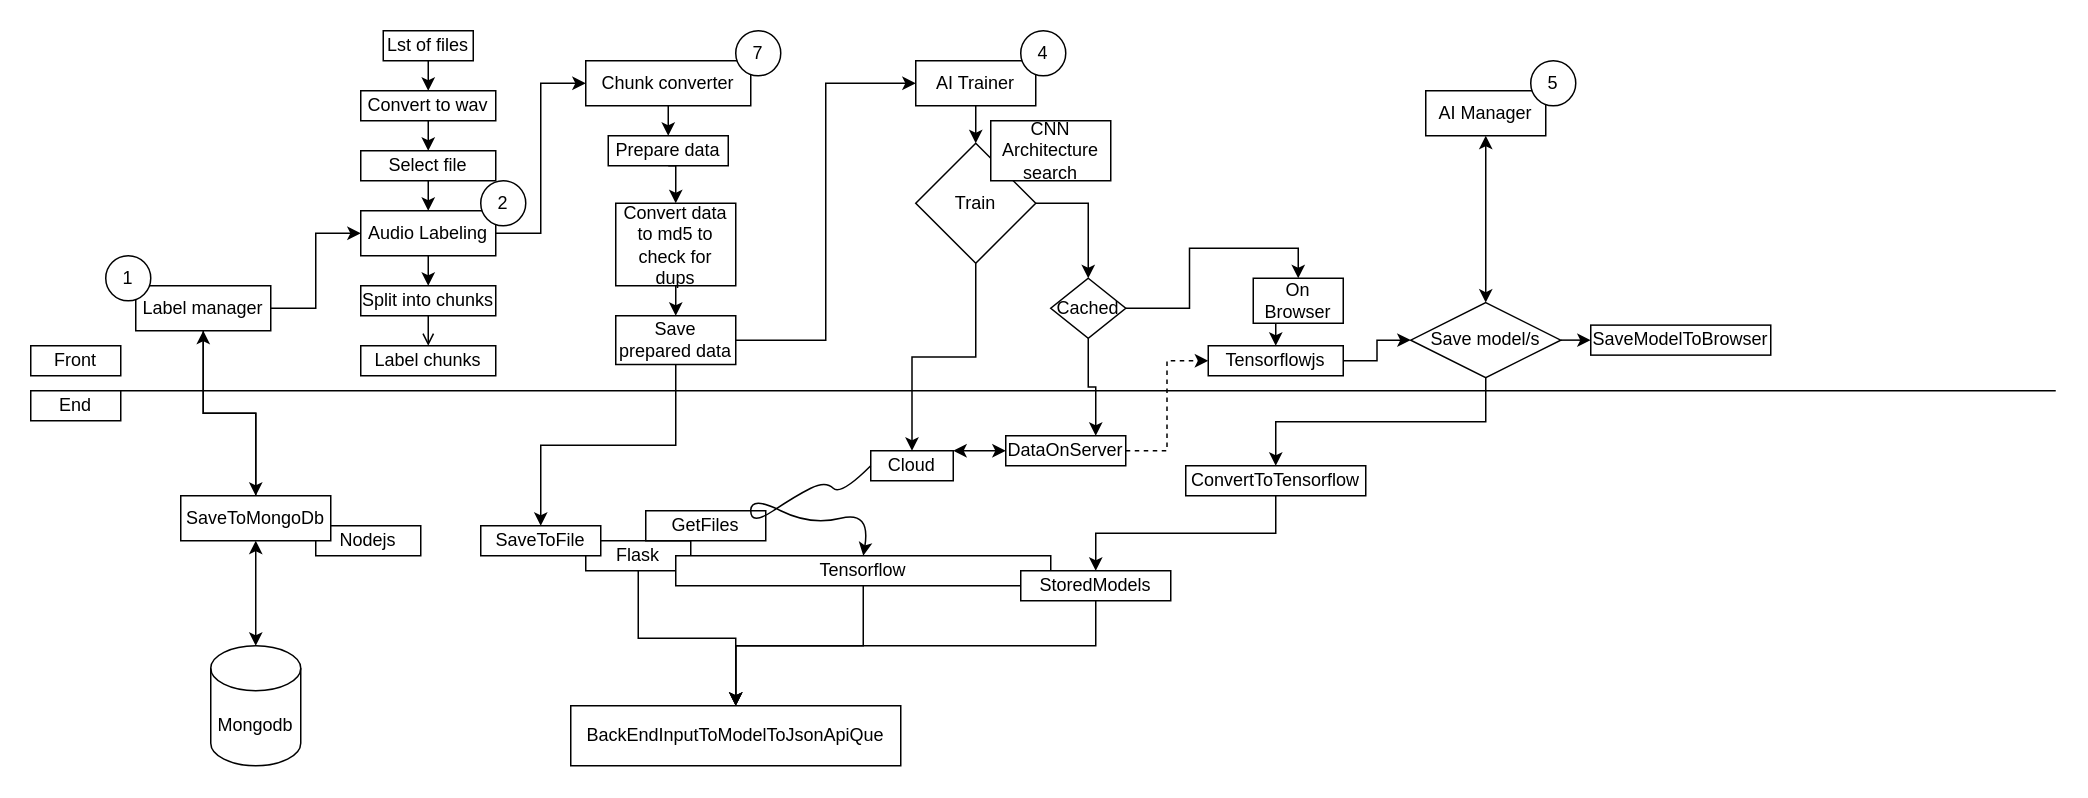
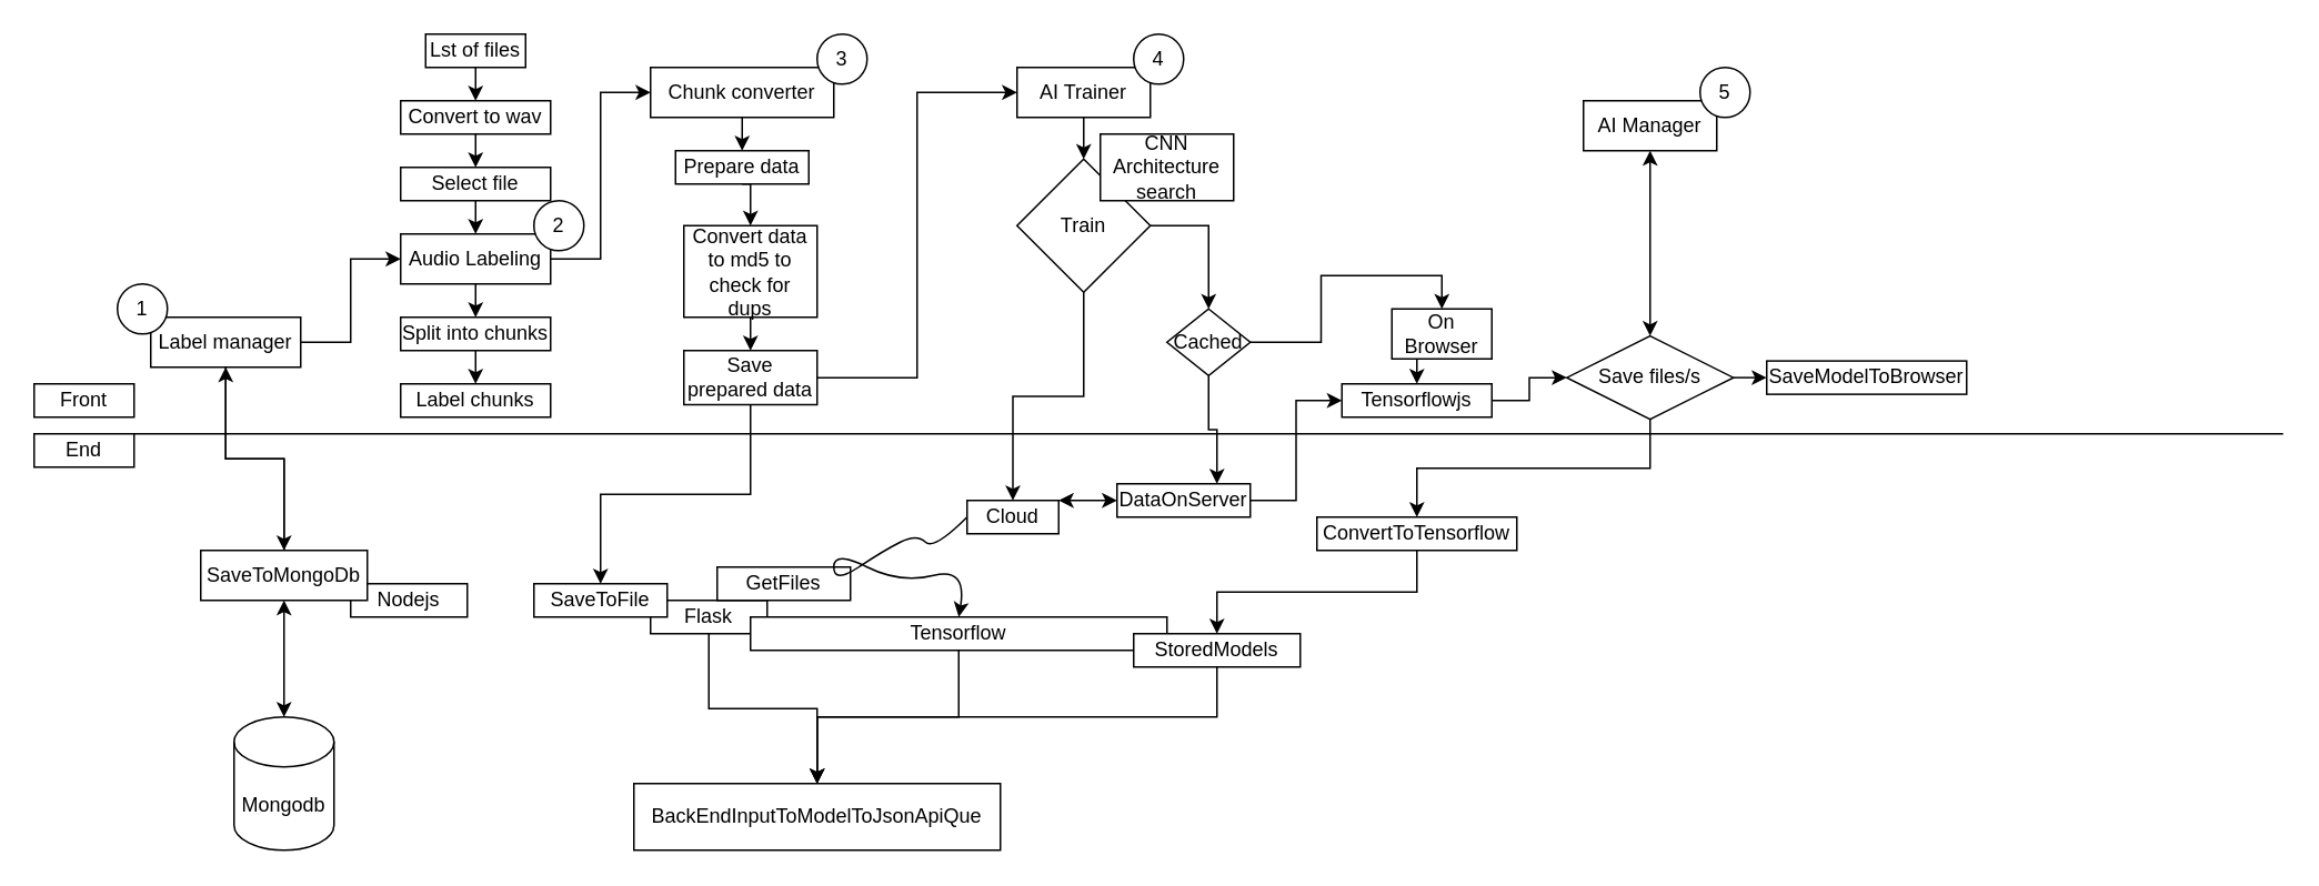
- <mxCell id="33" value="7" style="ellipse;whiteSpace=wrap;html=1;aspect=fixed;" vertex="1" parent="1"><mxGeometry x="490" y="20" width="30" height="30" as="geometry" /></mxCell>
+ <mxCell id="33" value="3" style="ellipse;whiteSpace=wrap;html=1;aspect=fixed;" vertex="1" parent="1"><mxGeometry x="490" y="20" width="30" height="30" as="geometry" /></mxCell>
- <mxCell id="24" style="edgeStyle=orthogonalEdgeStyle;rounded=0;orthogonalLoop=1;jettySize=auto;html=1;exitX=0.5;exitY=1;exitDx=0;exitDy=0;entryX=0.5;entryY=0;entryDx=0;entryDy=0;endArrow=open;" edge="1" parent="1" source="25" target="23"><mxGeometry relative="1" as="geometry" /></mxCell>
+ <mxCell id="24" style="edgeStyle=orthogonalEdgeStyle;rounded=0;orthogonalLoop=1;jettySize=auto;html=1;exitX=0.5;exitY=1;exitDx=0;exitDy=0;entryX=0.5;entryY=0;entryDx=0;entryDy=0;" edge="1" parent="1" source="25" target="23"><mxGeometry relative="1" as="geometry" /></mxCell>
- <mxCell id="64" value="Save model/s" style="rhombus;whiteSpace=wrap;html=1;" vertex="1" parent="1"><mxGeometry x="940" y="201.25" width="100" height="50" as="geometry" /></mxCell>
+ <mxCell id="64" value="Save files/s" style="rhombus;whiteSpace=wrap;html=1;" vertex="1" parent="1"><mxGeometry x="940" y="201.25" width="100" height="50" as="geometry" /></mxCell>
- <mxCell id="60" style="edgeStyle=orthogonalEdgeStyle;rounded=0;orthogonalLoop=1;jettySize=auto;html=1;exitX=1;exitY=0.5;exitDx=0;exitDy=0;entryX=0;entryY=0.5;entryDx=0;entryDy=0;dashed=1;" edge="1" parent="1" source="61" target="49"><mxGeometry relative="1" as="geometry" /></mxCell>
+ <mxCell id="60" style="edgeStyle=orthogonalEdgeStyle;rounded=0;orthogonalLoop=1;jettySize=auto;html=1;exitX=1;exitY=0.5;exitDx=0;exitDy=0;entryX=0;entryY=0.5;entryDx=0;entryDy=0;" edge="1" parent="1" source="61" target="49"><mxGeometry relative="1" as="geometry" /></mxCell>
